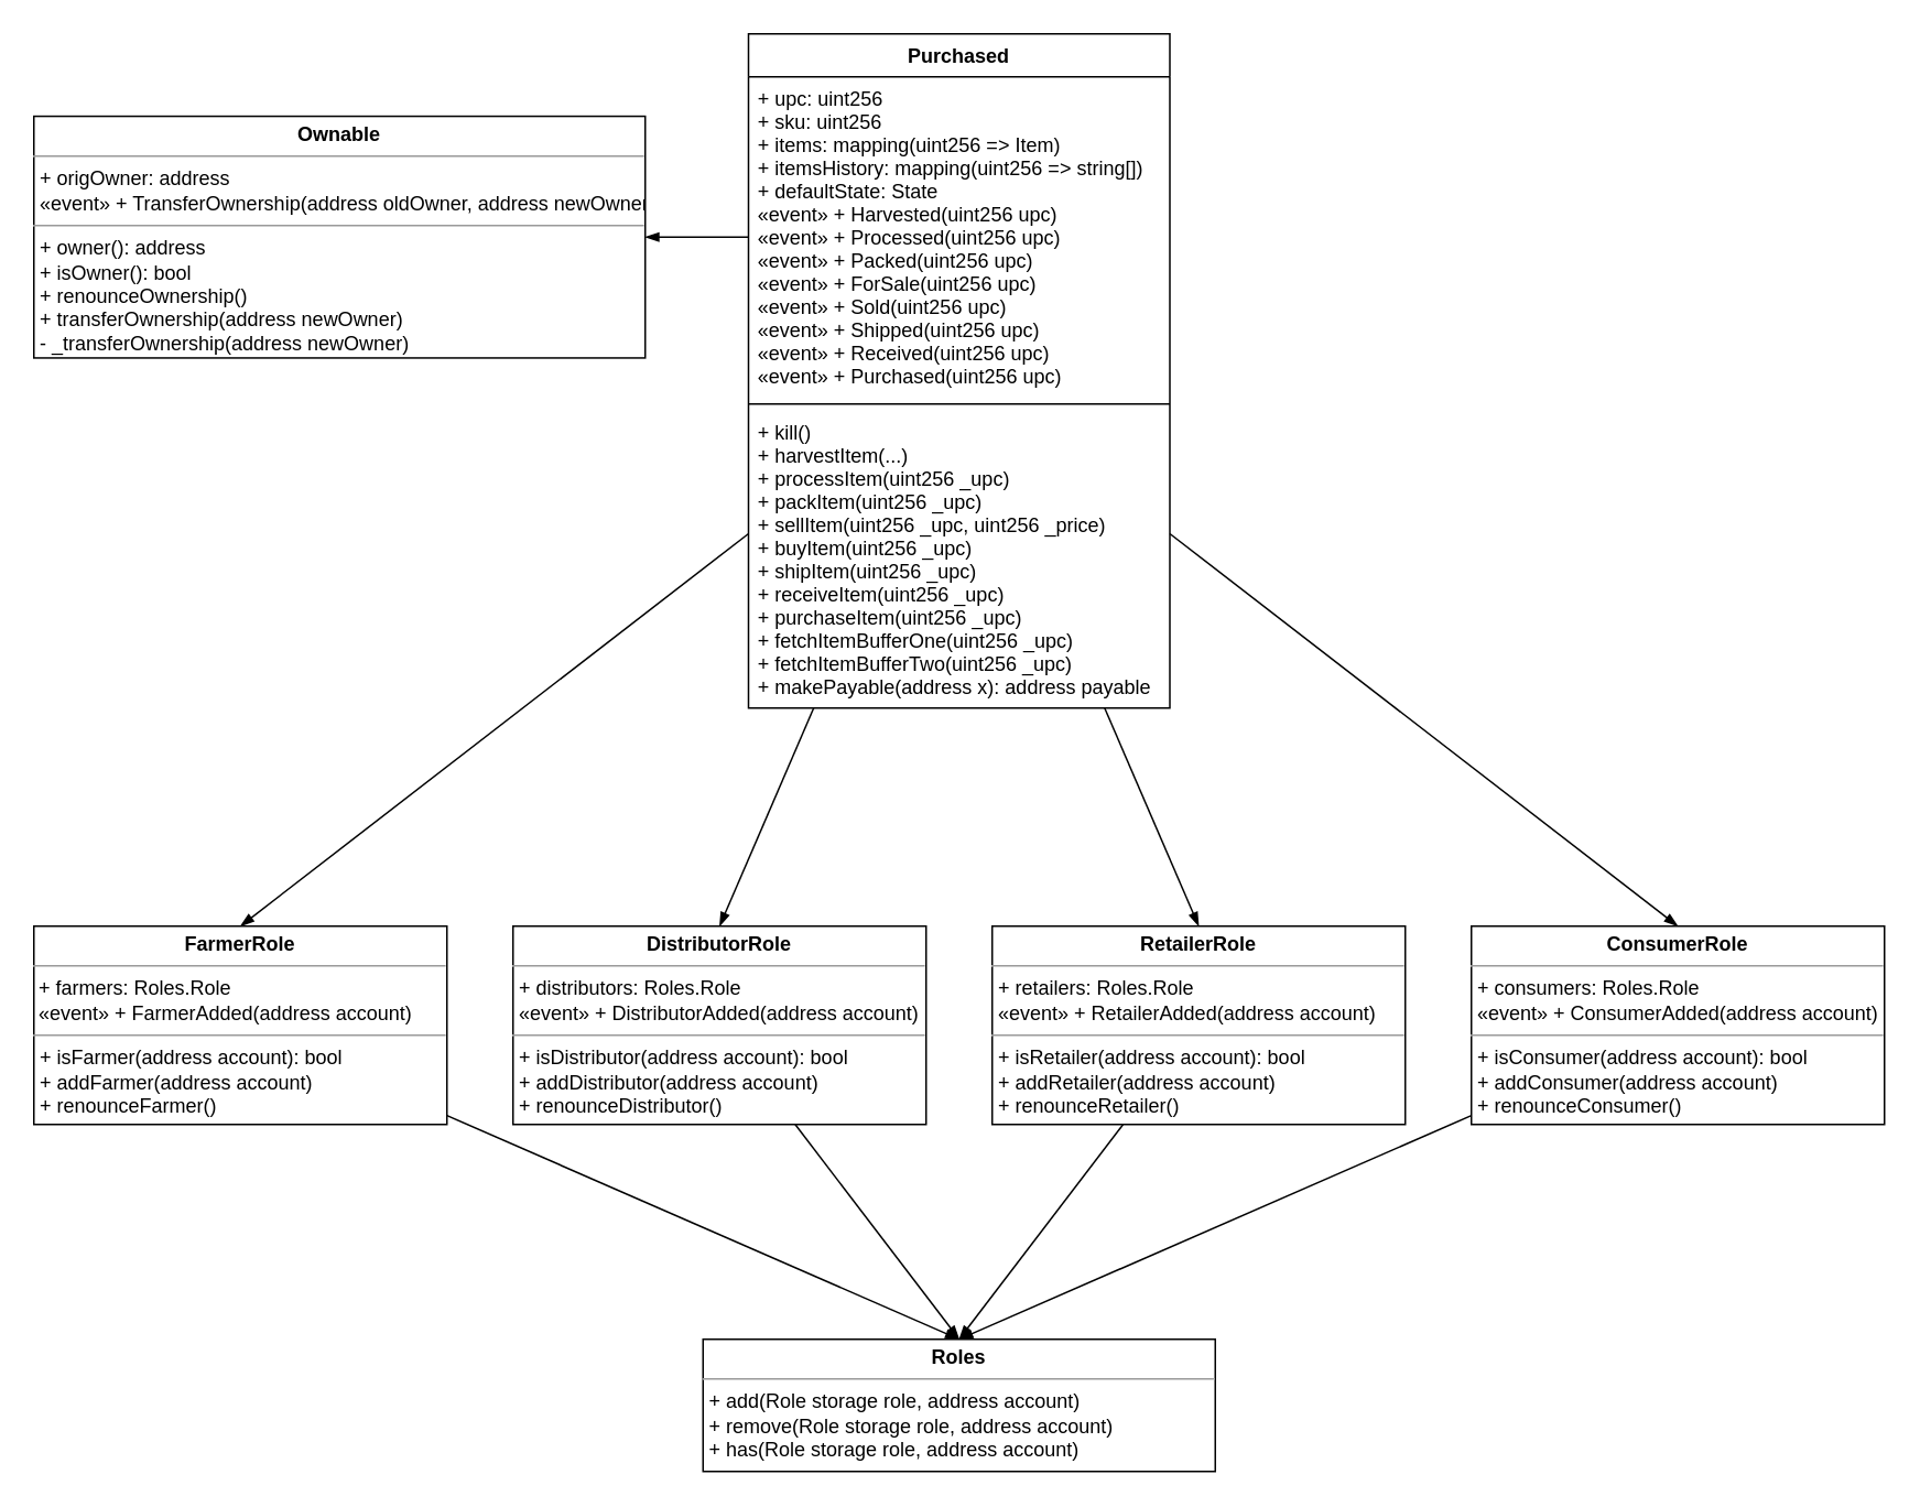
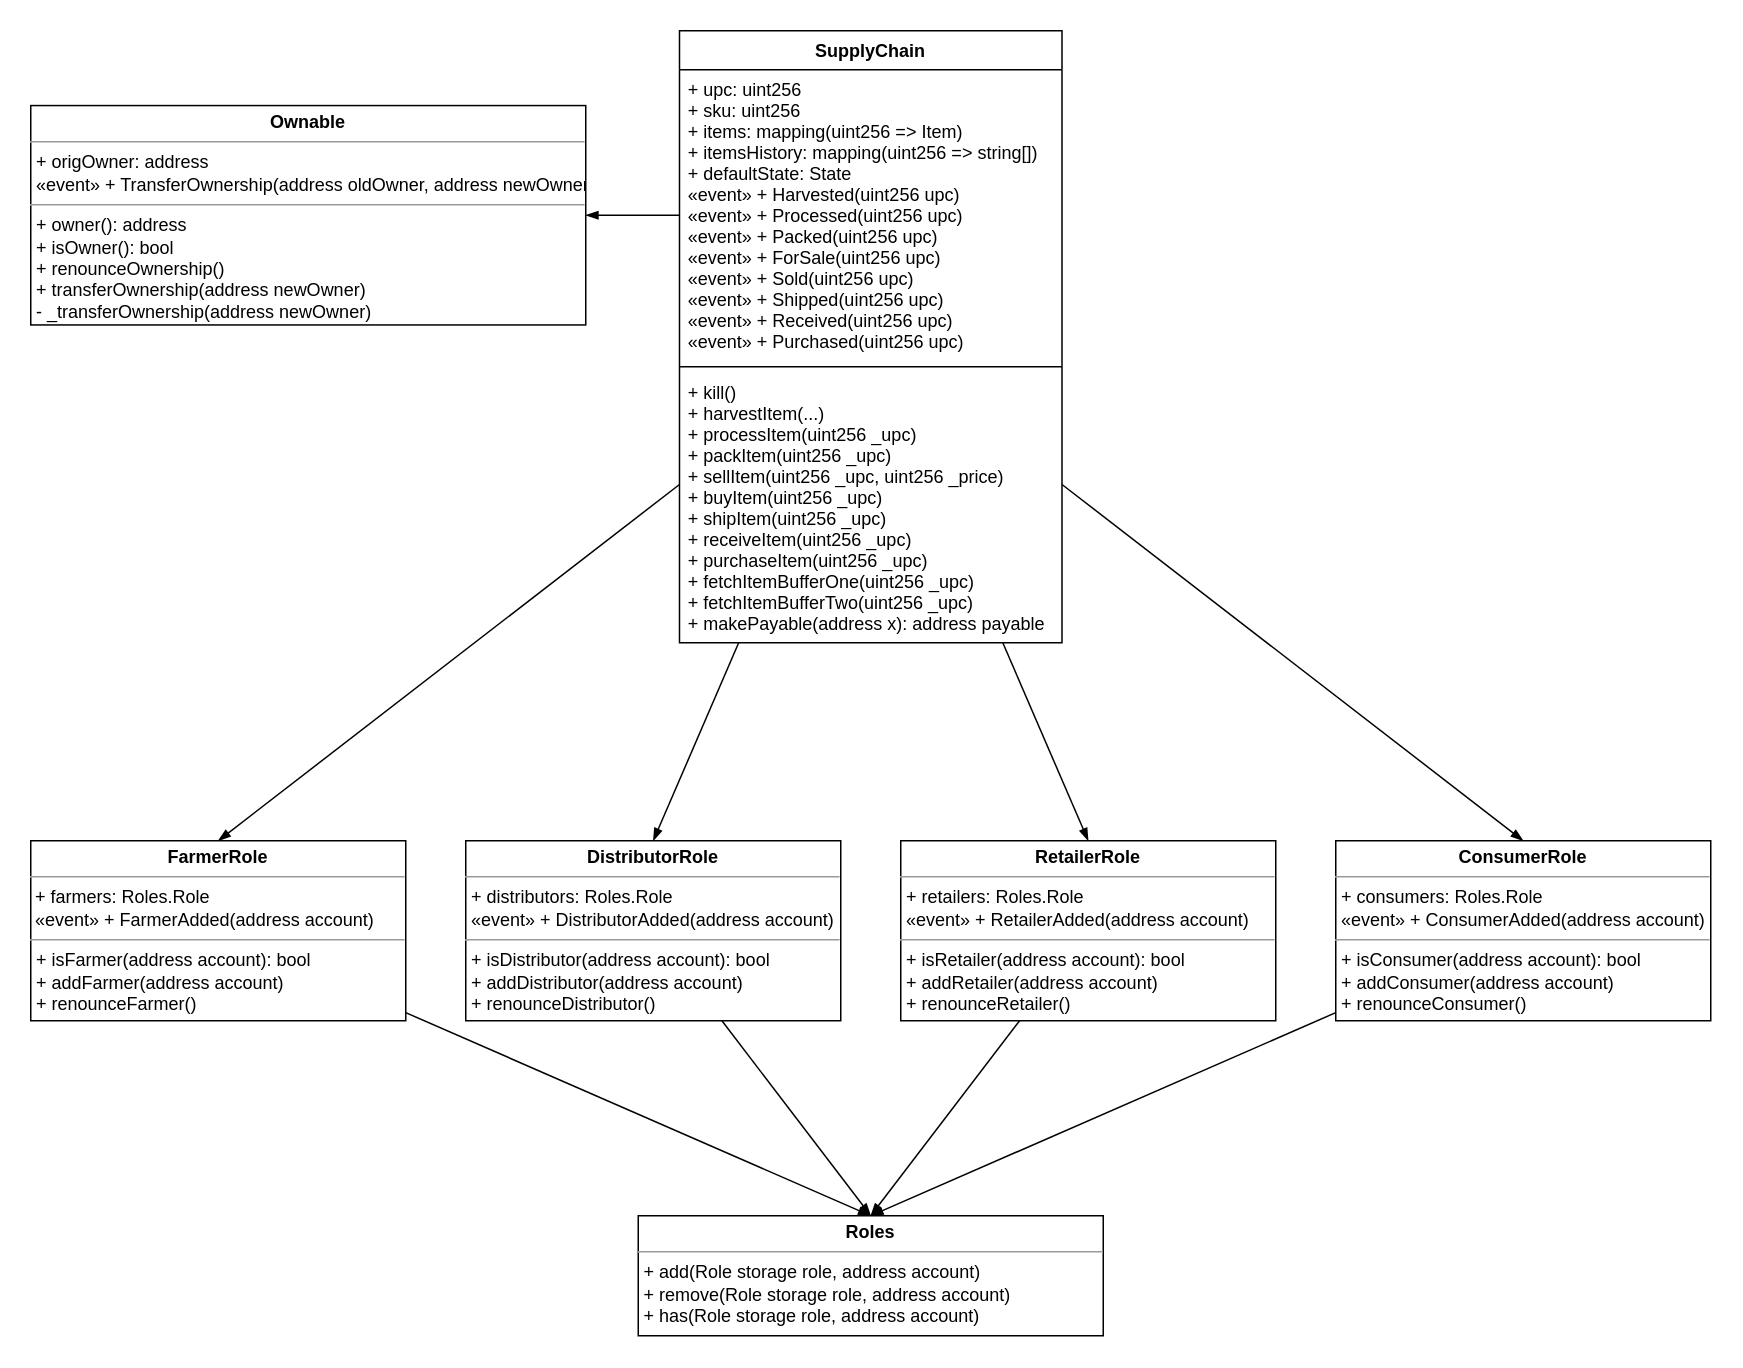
- <mxCell id="7" value="Purchased" style="swimlane;fontStyle=1;align=center;verticalAlign=top;childLayout=stackLayout;horizontal=1;startSize=26;horizontalStack=0;resizeParent=1;resizeParentMax=0;resizeLast=0;collapsible=1;marginBottom=0;" vertex="1" parent="1"><mxGeometry x="452.5" y="20" width="255" height="408" as="geometry" /></mxCell>
+ <mxCell id="7" value="SupplyChain" style="swimlane;fontStyle=1;align=center;verticalAlign=top;childLayout=stackLayout;horizontal=1;startSize=26;horizontalStack=0;resizeParent=1;resizeParentMax=0;resizeLast=0;collapsible=1;marginBottom=0;" vertex="1" parent="1"><mxGeometry x="452.5" y="20" width="255" height="408" as="geometry" /></mxCell>
